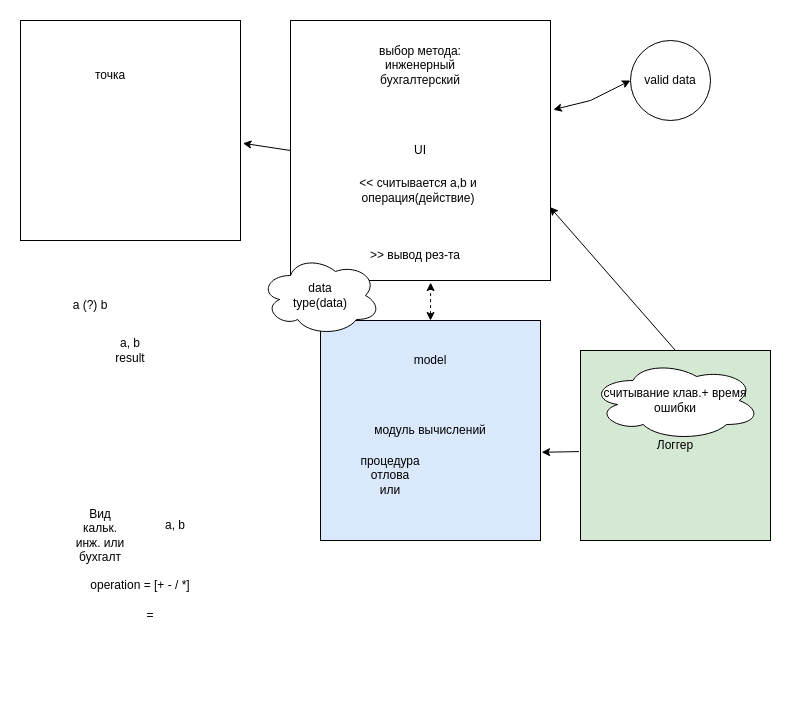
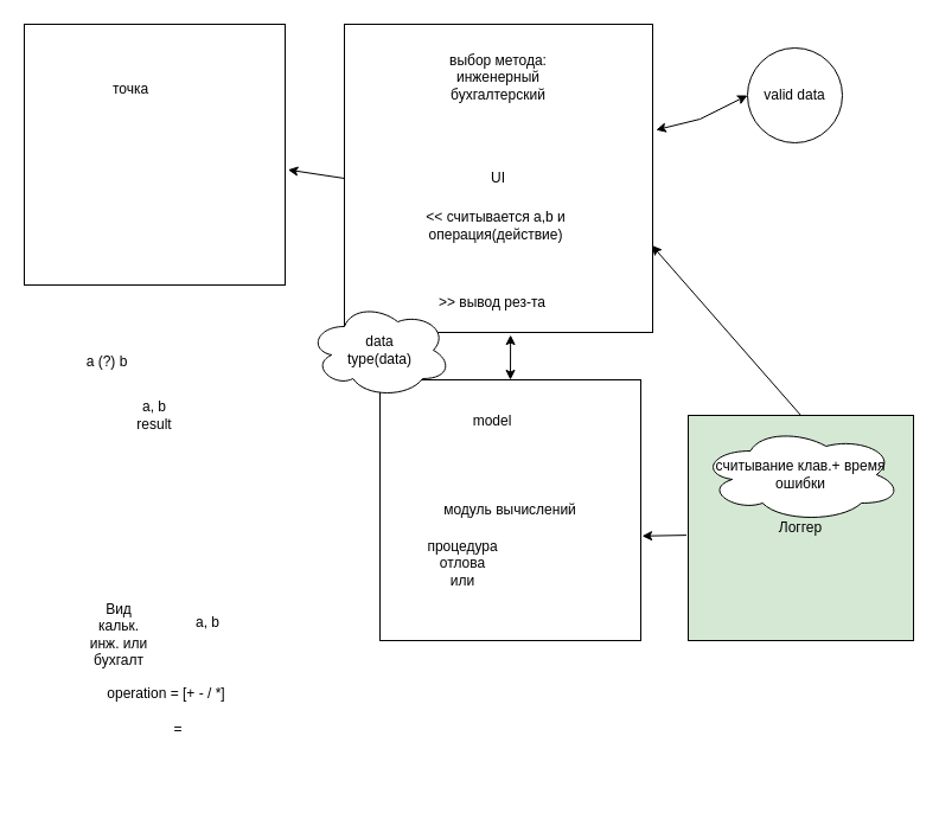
- <mxCell id="19" value="" style="endArrow=classic;startArrow=classic;html=1;rounded=0;entryX=0.539;entryY=1.008;entryDx=0;entryDy=0;entryPerimeter=0;exitX=0.5;exitY=0;exitDx=0;exitDy=0;dashed=1;" edge="1" parent="1" source="4" target="5"><mxGeometry width="50" height="50" relative="1" as="geometry"><mxPoint x="210" y="350" as="sourcePoint" /><mxPoint x="260" y="300" as="targetPoint" /></mxGeometry></mxCell>
+ <mxCell id="19" value="" style="endArrow=classic;startArrow=classic;html=1;rounded=0;entryX=0.539;entryY=1.008;entryDx=0;entryDy=0;entryPerimeter=0;exitX=0.5;exitY=0;exitDx=0;exitDy=0;" edge="1" parent="1" source="4" target="5"><mxGeometry width="50" height="50" relative="1" as="geometry"><mxPoint x="210" y="350" as="sourcePoint" /><mxPoint x="260" y="300" as="targetPoint" /></mxGeometry></mxCell>
- <mxCell id="12" value="model" style="text;html=1;strokeColor=none;fillColor=none;align=center;verticalAlign=middle;whiteSpace=wrap;rounded=0;" vertex="1" parent="1"><mxGeometry x="400" y="345" width="60" height="30" as="geometry" /></mxCell>
+ <mxCell id="12" value="model" style="text;html=1;strokeColor=none;fillColor=none;align=center;verticalAlign=middle;whiteSpace=wrap;rounded=0;" vertex="1" parent="1"><mxGeometry x="385" y="340" width="60" height="30" as="geometry" /></mxCell>
- <mxCell id="4" value="модуль вычислений" style="whiteSpace=wrap;html=1;aspect=fixed;fillColor=#dae8fc;" vertex="1" parent="1"><mxGeometry x="320" y="320" width="220" height="220" as="geometry" /></mxCell>
+ <mxCell id="4" value="модуль вычислений" style="whiteSpace=wrap;html=1;aspect=fixed;" vertex="1" parent="1"><mxGeometry x="320" y="320" width="220" height="220" as="geometry" /></mxCell>
